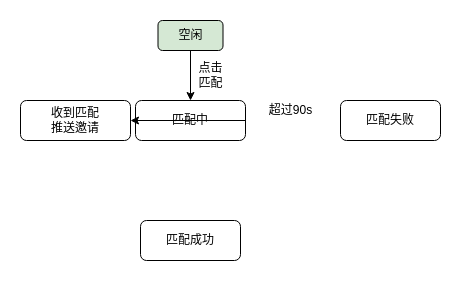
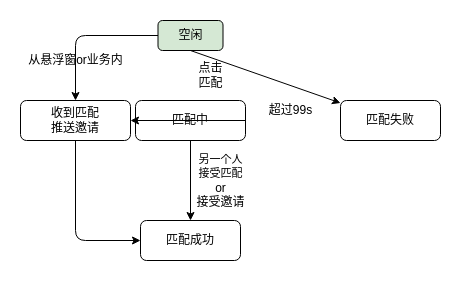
+ <mxCell id="12" value="" style="endArrow=classic;html=1;entryX=0.5;entryY=0;entryDx=0;entryDy=0;exitX=0;exitY=0.5;exitDx=0;exitDy=0;" edge="1" parent="1" source="9" target="13"><mxGeometry width="50" height="50" relative="1" as="geometry"><mxPoint x="162.5" y="30" as="sourcePoint" /><mxPoint x="102.5" y="140" as="targetPoint" /><Array as="points"><mxPoint x="75" y="35" /></Array></mxGeometry></mxCell>
+ <mxCell id="15" value="从悬浮窗or业务内" style="text;html=1;align=center;verticalAlign=middle;resizable=0;points=[];autosize=1;" vertex="1" parent="1"><mxGeometry x="20" y="50" width="110" height="20" as="geometry" /></mxCell>
- <mxCell id="10" value="" style="endArrow=classic;html=1;exitX=0.5;exitY=1;exitDx=0;exitDy=0;entryX=0.5;entryY=0;entryDx=0;entryDy=0;" edge="1" parent="1" source="9" target="2"><mxGeometry width="50" height="50" relative="1" as="geometry"><mxPoint x="194.66" y="100" as="sourcePoint" /><mxPoint x="194.66" y="160" as="targetPoint" /></mxGeometry></mxCell>
+ <mxCell id="10" value="" style="endArrow=classic;html=1;exitX=0.5;exitY=1;exitDx=0;exitDy=0;" edge="1" parent="1" source="9" target="4"><mxGeometry width="50" height="50" relative="1" as="geometry"><mxPoint x="194.66" y="100" as="sourcePoint" /><mxPoint x="194.66" y="160" as="targetPoint" /></mxGeometry></mxCell>
- <mxCell id="8" value="超过90s" style="text;html=1;align=center;verticalAlign=middle;resizable=0;points=[];autosize=1;" vertex="1" parent="1"><mxGeometry x="260" y="100" width="60" height="20" as="geometry" /></mxCell>
+ <mxCell id="8" value="超过99s" style="text;html=1;align=center;verticalAlign=middle;resizable=0;points=[];autosize=1;" vertex="1" parent="1"><mxGeometry x="260" y="100" width="60" height="20" as="geometry" /></mxCell>
+ <mxCell id="5" value="" style="endArrow=classic;html=1;exitX=0.5;exitY=1;exitDx=0;exitDy=0;entryX=0.5;entryY=0;entryDx=0;entryDy=0;" edge="1" parent="1" source="2" target="3"><mxGeometry width="50" height="50" relative="1" as="geometry"><mxPoint x="195" y="220" as="sourcePoint" /><mxPoint x="194.66" y="320" as="targetPoint" /></mxGeometry></mxCell>
+ <mxCell id="6" value="&lt;span style=&quot;font-size: 11px ; background-color: rgb(255 , 255 , 255)&quot;&gt;另一个人&lt;/span&gt;&lt;br style=&quot;font-size: 11px&quot;&gt;&lt;span style=&quot;font-size: 11px ; background-color: rgb(255 , 255 , 255)&quot;&gt;接受匹配&lt;br&gt;&lt;/span&gt;or&lt;br&gt;接受邀请&lt;span style=&quot;font-size: 11px ; background-color: rgb(255 , 255 , 255)&quot;&gt;&lt;br&gt;&lt;/span&gt;" style="text;html=1;align=center;verticalAlign=middle;resizable=0;points=[];autosize=1;" vertex="1" parent="1"><mxGeometry x="190" y="150" width="60" height="60" as="geometry" /></mxCell>
+ <mxCell id="14" value="" style="endArrow=classic;html=1;entryX=0;entryY=0.5;entryDx=0;entryDy=0;exitX=0.5;exitY=1;exitDx=0;exitDy=0;" edge="1" parent="1" source="13" target="3"><mxGeometry width="50" height="50" relative="1" as="geometry"><mxPoint x="40" y="260" as="sourcePoint" /><mxPoint x="130" y="310" as="targetPoint" /><Array as="points"><mxPoint x="75" y="240" /></Array></mxGeometry></mxCell>
